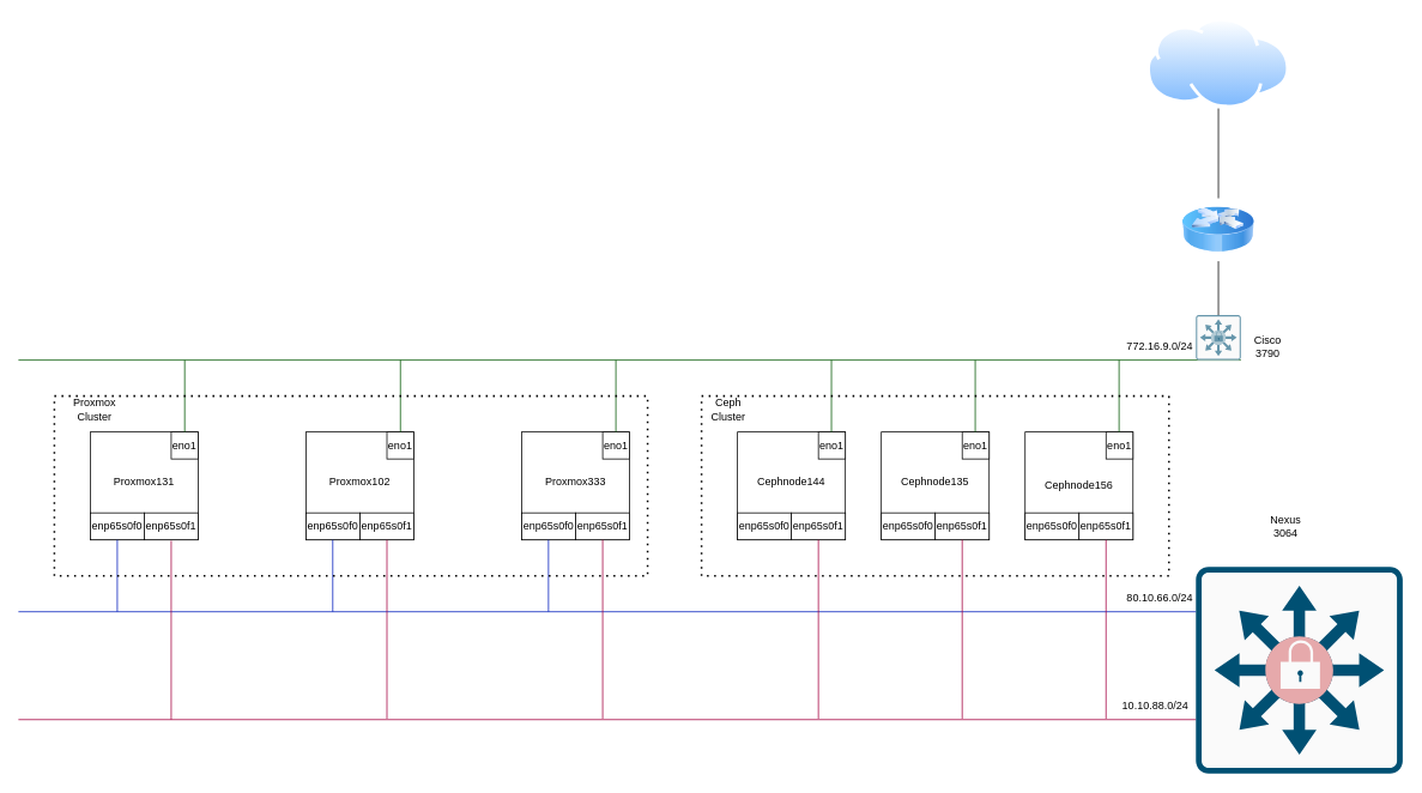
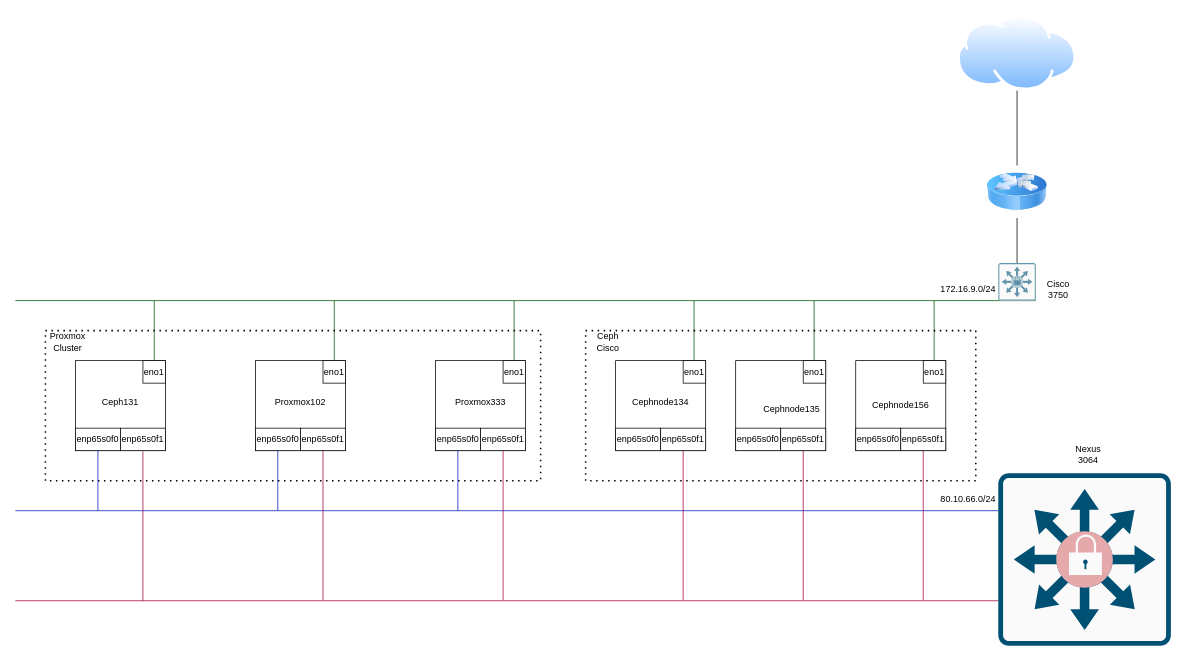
- <mxCell id="58" value="772.16.9.0/24" style="text;html=1;align=center;verticalAlign=middle;whiteSpace=wrap;rounded=0;" parent="1" vertex="1"><mxGeometry x="1260" y="370" width="60" height="30" as="geometry" /></mxCell>
+ <mxCell id="58" value="172.16.9.0/24" style="text;html=1;align=center;verticalAlign=middle;whiteSpace=wrap;rounded=0;" parent="1" vertex="1"><mxGeometry x="1260" y="370" width="60" height="30" as="geometry" /></mxCell>
- <mxCell id="56" value="Cisco 3790" style="text;html=1;align=center;verticalAlign=middle;whiteSpace=wrap;rounded=0;" parent="1" vertex="1"><mxGeometry x="1380" y="370" width="60" height="30" as="geometry" /></mxCell>
+ <mxCell id="56" value="Cisco 3750" style="text;html=1;align=center;verticalAlign=middle;whiteSpace=wrap;rounded=0;" parent="1" vertex="1"><mxGeometry x="1380" y="370" width="60" height="30" as="geometry" /></mxCell>
- <mxCell id="63" value="Proxmox Cluster" style="text;html=1;align=center;verticalAlign=middle;whiteSpace=wrap;rounded=0;" parent="1" vertex="1"><mxGeometry x="75" y="440" width="60" height="30" as="geometry" /></mxCell>
+ <mxCell id="63" value="Proxmox Cluster" style="text;html=1;align=center;verticalAlign=middle;whiteSpace=wrap;rounded=0;" parent="1" vertex="1"><mxGeometry x="60" y="440" width="60" height="30" as="geometry" /></mxCell>
- <mxCell id="64" value="Ceph Cluster" style="text;html=1;align=center;verticalAlign=middle;whiteSpace=wrap;rounded=0;" parent="1" vertex="1"><mxGeometry x="780" y="440" width="60" height="30" as="geometry" /></mxCell>
+ <mxCell id="64" value="Ceph Cisco" style="text;html=1;align=center;verticalAlign=middle;whiteSpace=wrap;rounded=0;" parent="1" vertex="1"><mxGeometry x="780" y="440" width="60" height="30" as="geometry" /></mxCell>
- <mxCell id="26" value="Proxmox131" style="text;html=1;align=center;verticalAlign=middle;whiteSpace=wrap;rounded=0;" parent="1" vertex="1"><mxGeometry x="130" y="520" width="60" height="30" as="geometry" /></mxCell>
+ <mxCell id="26" value="Ceph131" style="text;html=1;align=center;verticalAlign=middle;whiteSpace=wrap;rounded=0;" parent="1" vertex="1"><mxGeometry x="130" y="520" width="60" height="30" as="geometry" /></mxCell>
- <mxCell id="44" value="Cephnode144" style="text;html=1;align=center;verticalAlign=middle;whiteSpace=wrap;rounded=0;" parent="1" vertex="1"><mxGeometry x="850" y="520" width="60" height="30" as="geometry" /></mxCell>
+ <mxCell id="44" value="Cephnode134" style="text;html=1;align=center;verticalAlign=middle;whiteSpace=wrap;rounded=0;" parent="1" vertex="1"><mxGeometry x="850" y="520" width="60" height="30" as="geometry" /></mxCell>
- <mxCell id="45" value="Cephnode135" style="text;html=1;align=center;verticalAlign=middle;whiteSpace=wrap;rounded=0;" parent="1" vertex="1"><mxGeometry x="1010" y="520" width="60" height="30" as="geometry" /></mxCell>
+ <mxCell id="45" value="Cephnode135" style="text;html=1;align=center;verticalAlign=middle;whiteSpace=wrap;rounded=0;" parent="1" vertex="1"><mxGeometry x="1025" y="530" width="60" height="30" as="geometry" /></mxCell>
- <mxCell id="57" value="Nexus 3064" style="text;html=1;align=center;verticalAlign=middle;whiteSpace=wrap;rounded=0;" parent="1" vertex="1"><mxGeometry x="1400" y="570" width="60" height="30" as="geometry" /></mxCell>
+ <mxCell id="57" value="Nexus 3064" style="text;html=1;align=center;verticalAlign=middle;whiteSpace=wrap;rounded=0;" parent="1" vertex="1"><mxGeometry x="1420" y="590" width="60" height="30" as="geometry" /></mxCell>
- <mxCell id="60" value="10.10.88.0/24" style="text;html=1;align=center;verticalAlign=middle;whiteSpace=wrap;rounded=0;" parent="1" vertex="1"><mxGeometry x="1255" y="770" width="60" height="30" as="geometry" /></mxCell>
